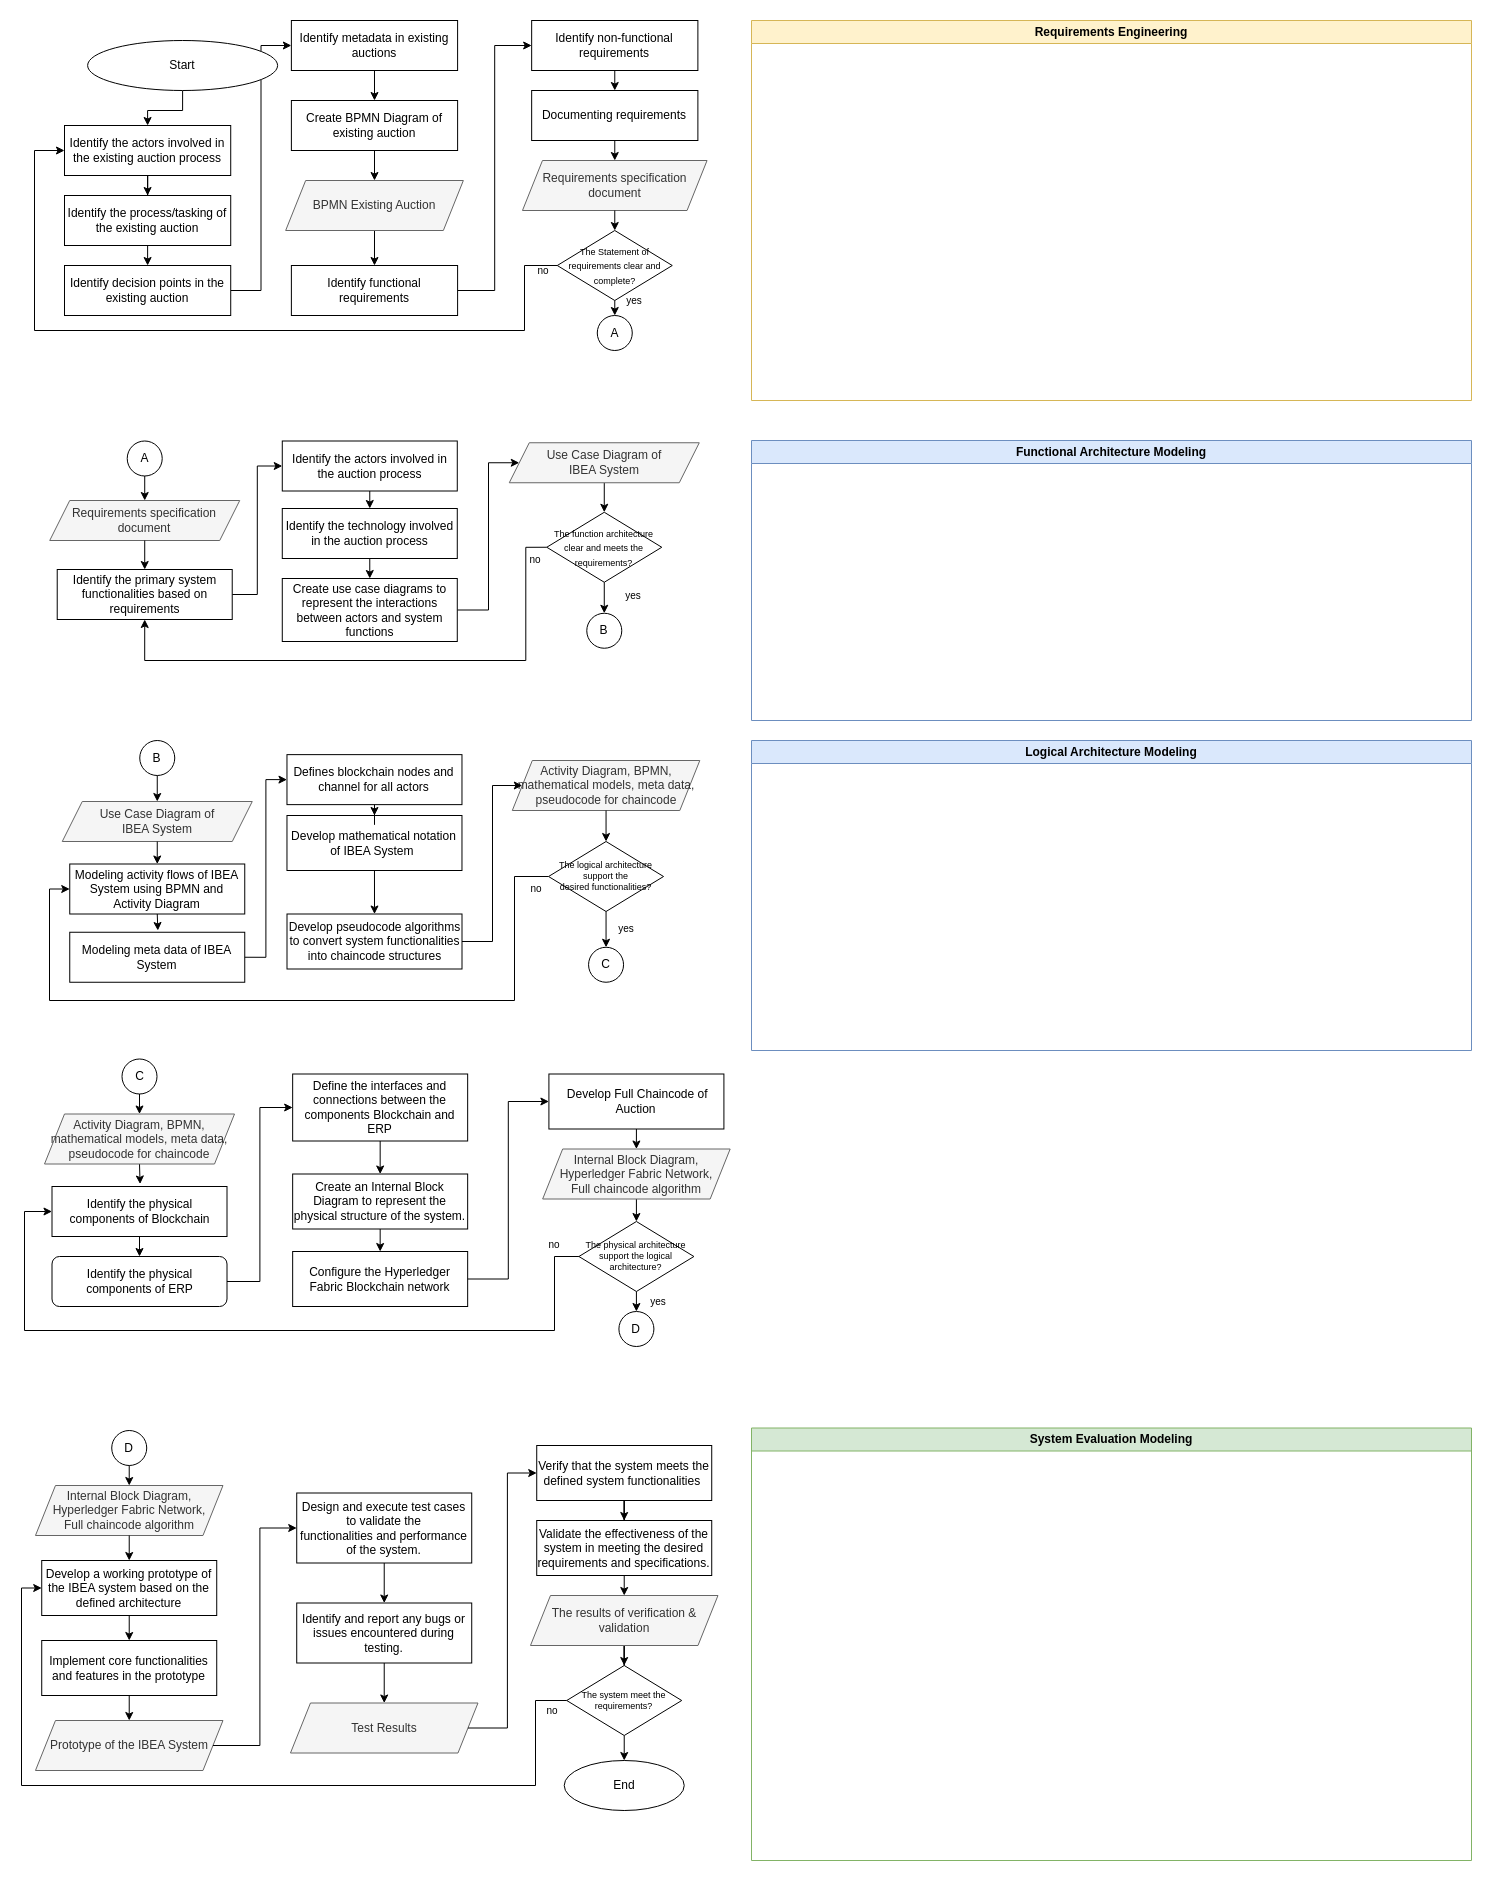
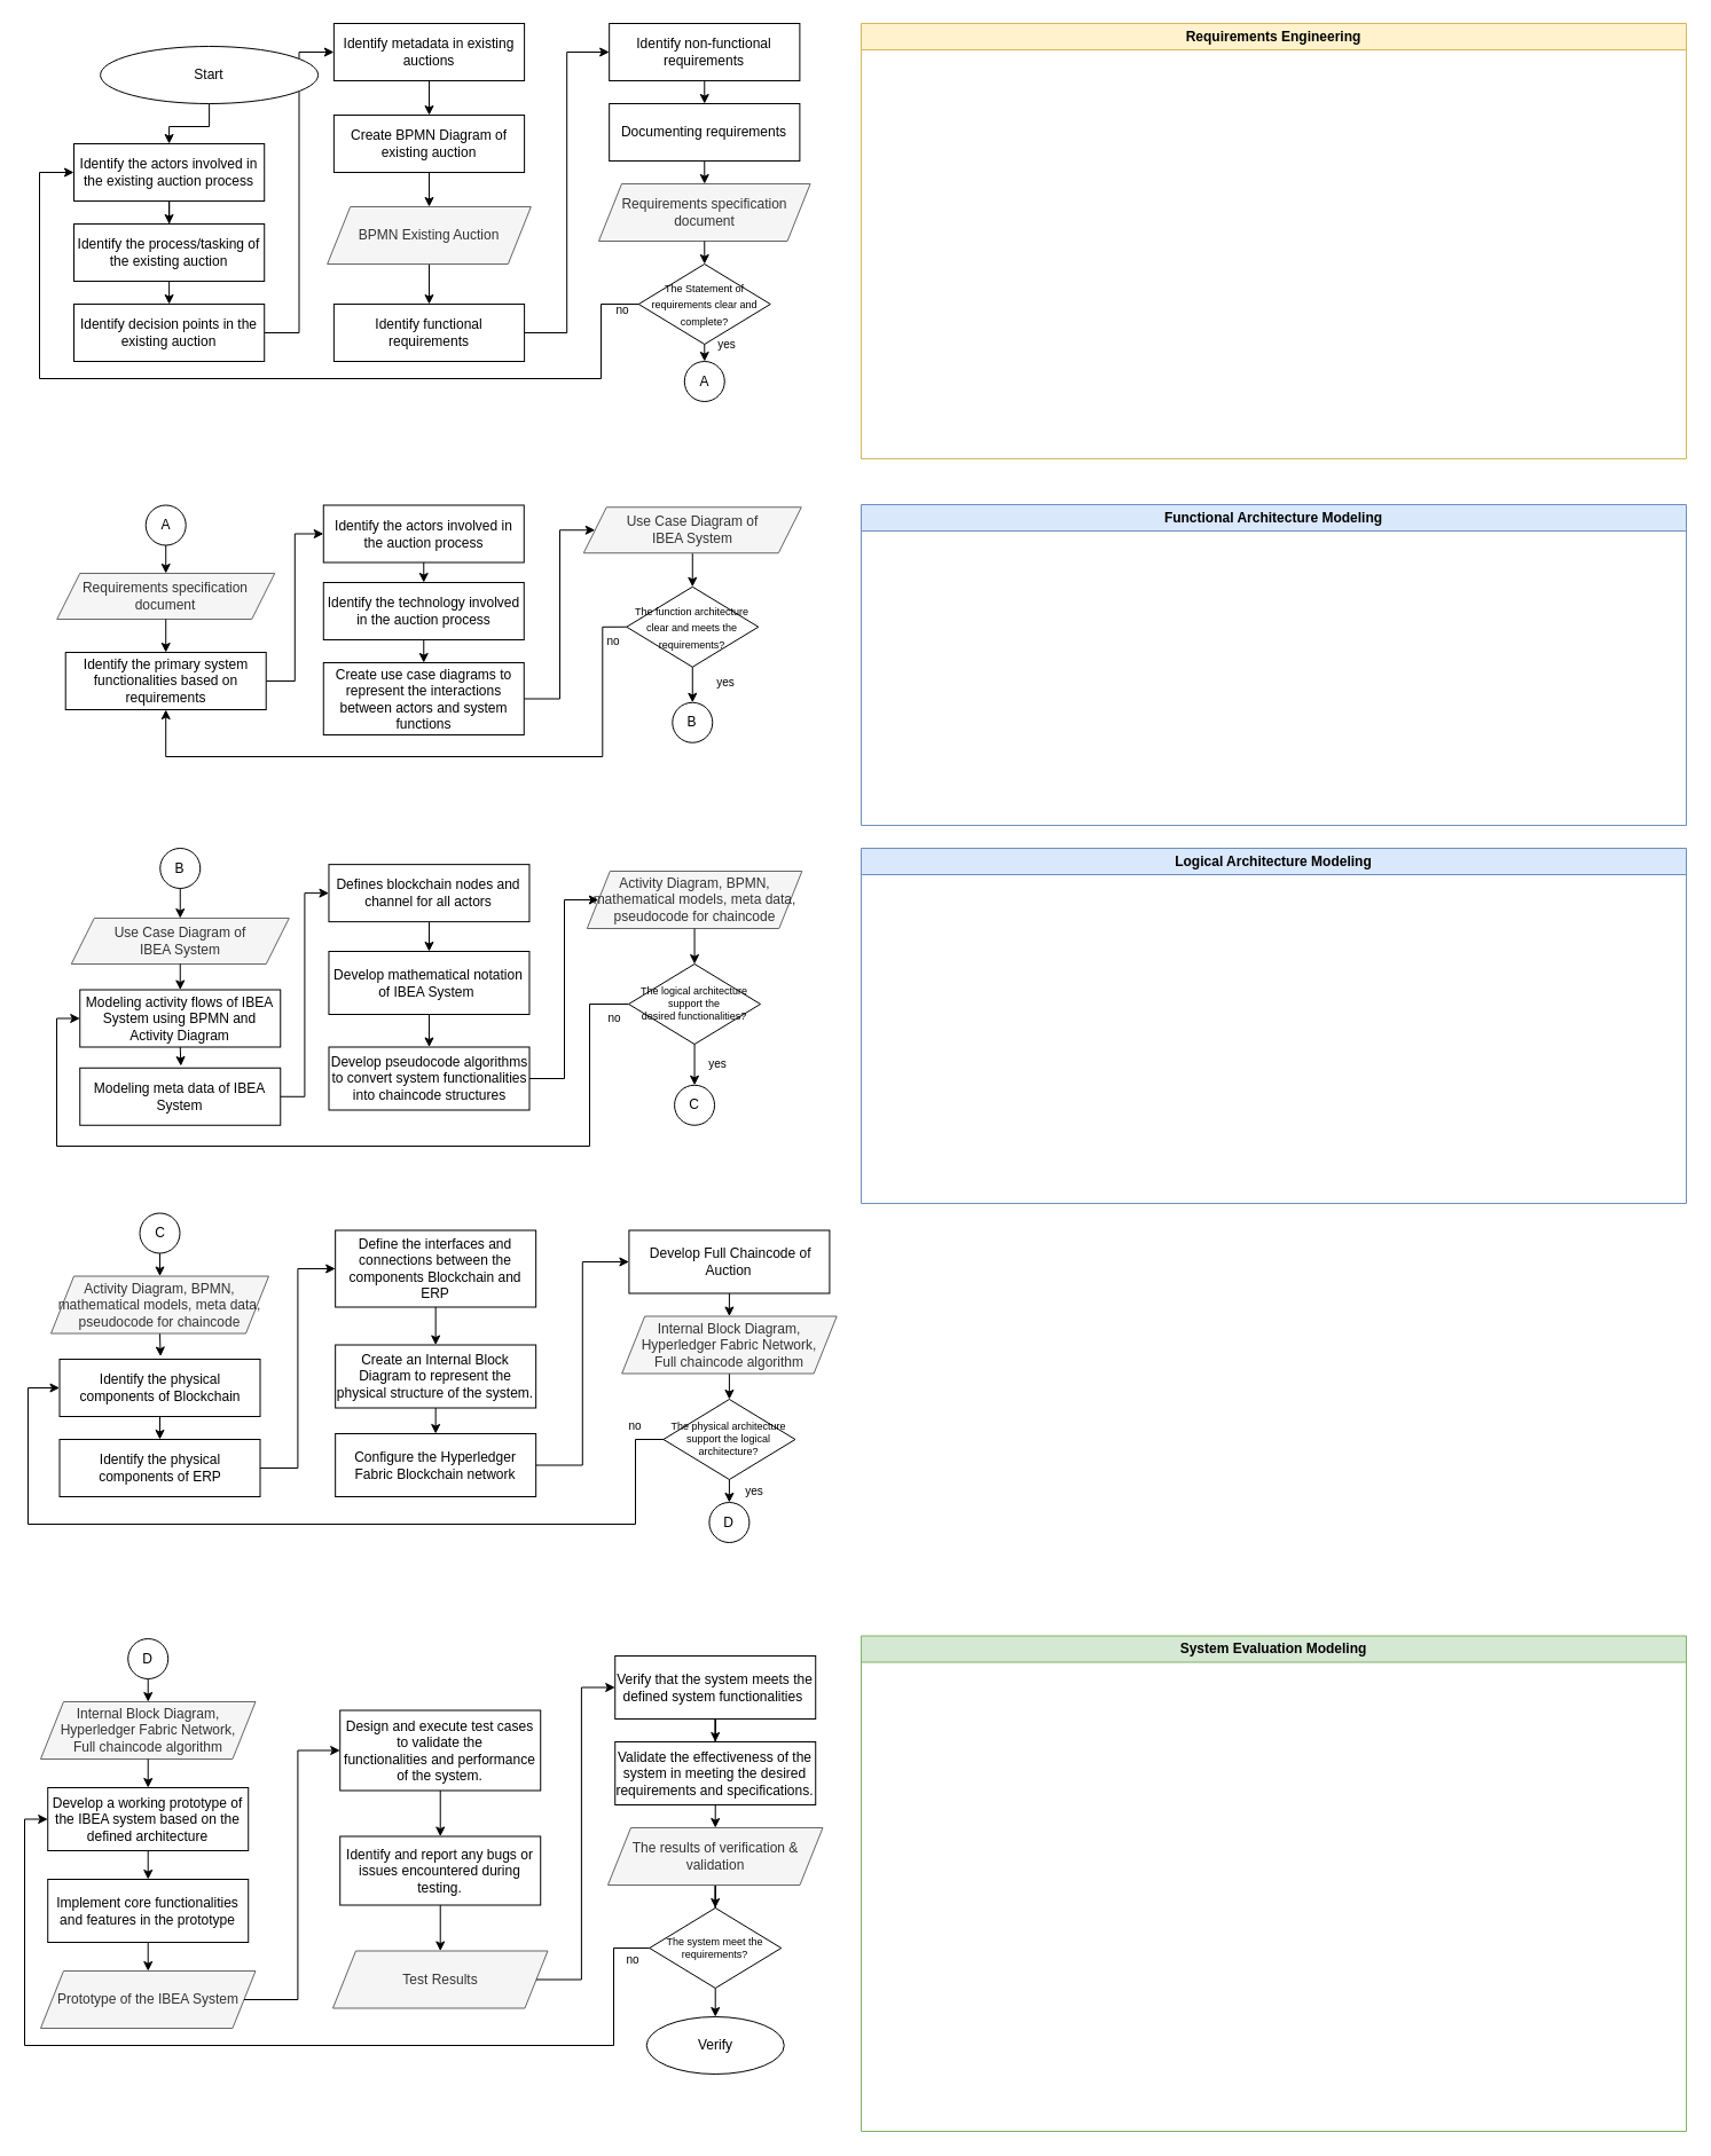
- <mxCell id="59" value="Develop mathematical notation of IBEA System&amp;nbsp;" style="rounded=0;whiteSpace=wrap;html=1;" parent="1" vertex="1"><mxGeometry x="286.47" y="815" width="175" height="55" as="geometry" /></mxCell>
+ <mxCell id="59" value="Develop mathematical notation of IBEA System&amp;nbsp;" style="rounded=0;whiteSpace=wrap;html=1;" parent="1" vertex="1"><mxGeometry x="286.47" y="830" width="175" height="55" as="geometry" /></mxCell>
- <mxCell id="94" value="Identify the physical components of ERP" style="whiteSpace=wrap;html=1;rounded=1;" parent="1" vertex="1"><mxGeometry x="51.5" y="1256" width="175" height="50" as="geometry" /></mxCell>
+ <mxCell id="94" value="Identify the physical components of ERP" style="rounded=0;whiteSpace=wrap;html=1;" parent="1" vertex="1"><mxGeometry x="51.5" y="1256" width="175" height="50" as="geometry" /></mxCell>
- <mxCell id="99" value="End" style="ellipse;whiteSpace=wrap;html=1;" parent="1" vertex="1"><mxGeometry x="563.73" y="1760" width="120" height="50" as="geometry" /></mxCell>
+ <mxCell id="99" value="Verify" style="ellipse;whiteSpace=wrap;html=1;" parent="1" vertex="1"><mxGeometry x="563.73" y="1760" width="120" height="50" as="geometry" /></mxCell>
